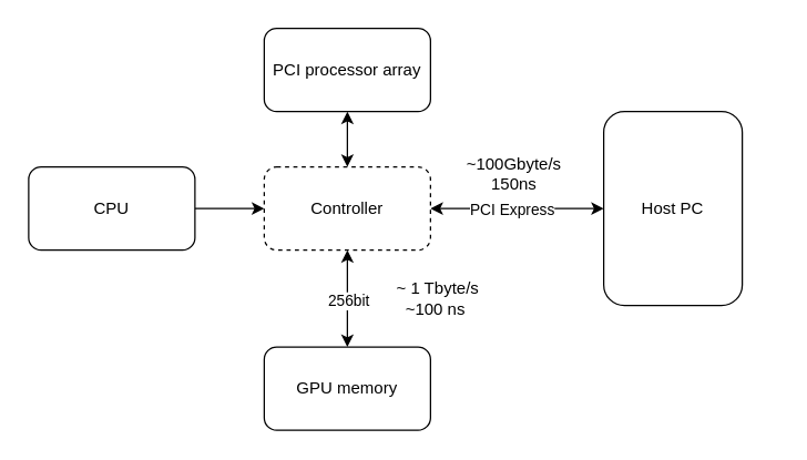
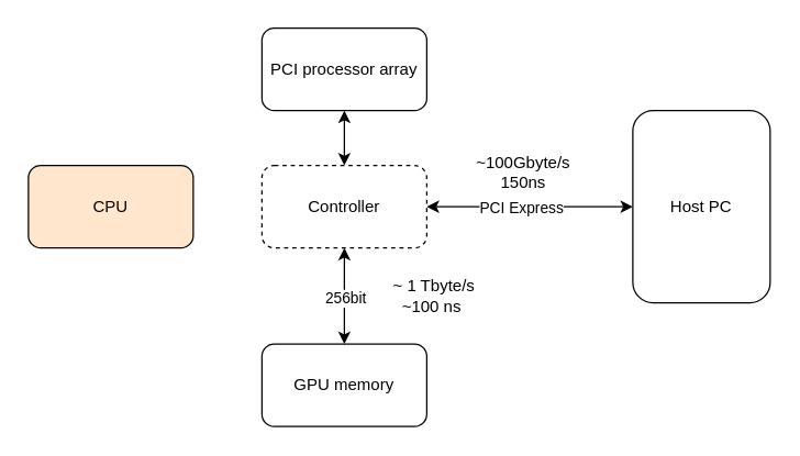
- <mxCell id="12" value="~100Gbyte/s&lt;br&gt;150ns" style="text;html=1;align=center;verticalAlign=middle;resizable=0;points=[];autosize=1;strokeColor=none;fillColor=none;" parent="1" vertex="1"><mxGeometry x="330" y="110" width="80" height="30" as="geometry" /></mxCell>
+ <mxCell id="12" value="~100Gbyte/s&lt;br&gt;150ns" style="text;html=1;align=center;verticalAlign=middle;resizable=0;points=[];autosize=1;strokeColor=none;fillColor=none;" parent="1" vertex="1"><mxGeometry x="340" y="110" width="80" height="30" as="geometry" /></mxCell>
- <mxCell id="14" value="CPU" style="rounded=1;whiteSpace=wrap;html=1;" parent="1" vertex="1"><mxGeometry x="20" y="120" width="120" height="60" as="geometry" /></mxCell>
+ <mxCell id="14" value="CPU" style="rounded=1;whiteSpace=wrap;html=1;fillColor=#ffe6cc;" parent="1" vertex="1"><mxGeometry x="20" y="120" width="120" height="60" as="geometry" /></mxCell>
- <mxCell id="13" style="edgeStyle=orthogonalEdgeStyle;rounded=0;orthogonalLoop=1;jettySize=auto;html=1;exitX=1;exitY=0.5;exitDx=0;exitDy=0;entryX=0;entryY=0.5;entryDx=0;entryDy=0;" parent="1" source="14" target="10" edge="1"><mxGeometry relative="1" as="geometry" /></mxCell>
- <mxCell id="4" value="Host PC" style="rounded=1;whiteSpace=wrap;html=1;" parent="1" vertex="1"><mxGeometry x="435" y="80" width="100" height="140" as="geometry" /></mxCell>
+ <mxCell id="4" value="Host PC" style="rounded=1;whiteSpace=wrap;html=1;" parent="1" vertex="1"><mxGeometry x="460" y="80" width="100" height="140" as="geometry" /></mxCell>
